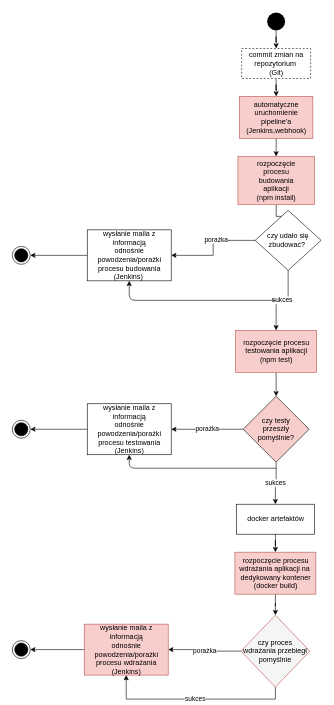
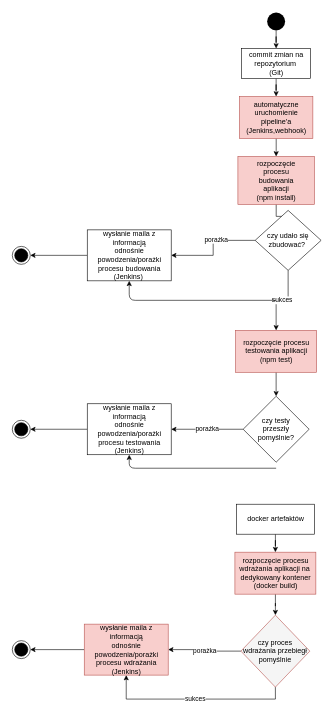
- <mxCell id="5" value="commit zmian na&lt;br&gt;repozytorium&amp;nbsp;&lt;br&gt;(Git)" style="html=1;dashed=1;" parent="1" vertex="1"><mxGeometry x="402.5" y="80" width="115" height="50" as="geometry" /></mxCell>
+ <mxCell id="5" value="commit zmian na&lt;br&gt;repozytorium&amp;nbsp;&lt;br&gt;(Git)" style="html=1;" parent="1" vertex="1"><mxGeometry x="402.5" y="80" width="115" height="50" as="geometry" /></mxCell>
- <mxCell id="22" value="&lt;font color=&quot;#000000&quot;&gt;czy testy &lt;br&gt;przeszły pomyślnie?&lt;/font&gt;" style="rhombus;whiteSpace=wrap;html=1;fontColor=#33FF33;fillColor=#f8cecc;" parent="1" vertex="1"><mxGeometry x="405" y="660" width="110" height="110" as="geometry" /></mxCell>
+ <mxCell id="22" value="&lt;font color=&quot;#000000&quot;&gt;czy testy &lt;br&gt;przeszły pomyślnie?&lt;/font&gt;" style="rhombus;whiteSpace=wrap;html=1;fontColor=#33FF33;" parent="1" vertex="1"><mxGeometry x="405" y="660" width="110" height="110" as="geometry" /></mxCell>
- <mxCell id="21" value="sukces" style="edgeStyle=orthogonalEdgeStyle;rounded=0;orthogonalLoop=1;jettySize=auto;html=1;entryX=0.5;entryY=0;entryDx=0;entryDy=0;fontColor=#000000;" parent="1" source="22" target="36" edge="1"><mxGeometry relative="1" as="geometry" /></mxCell>
